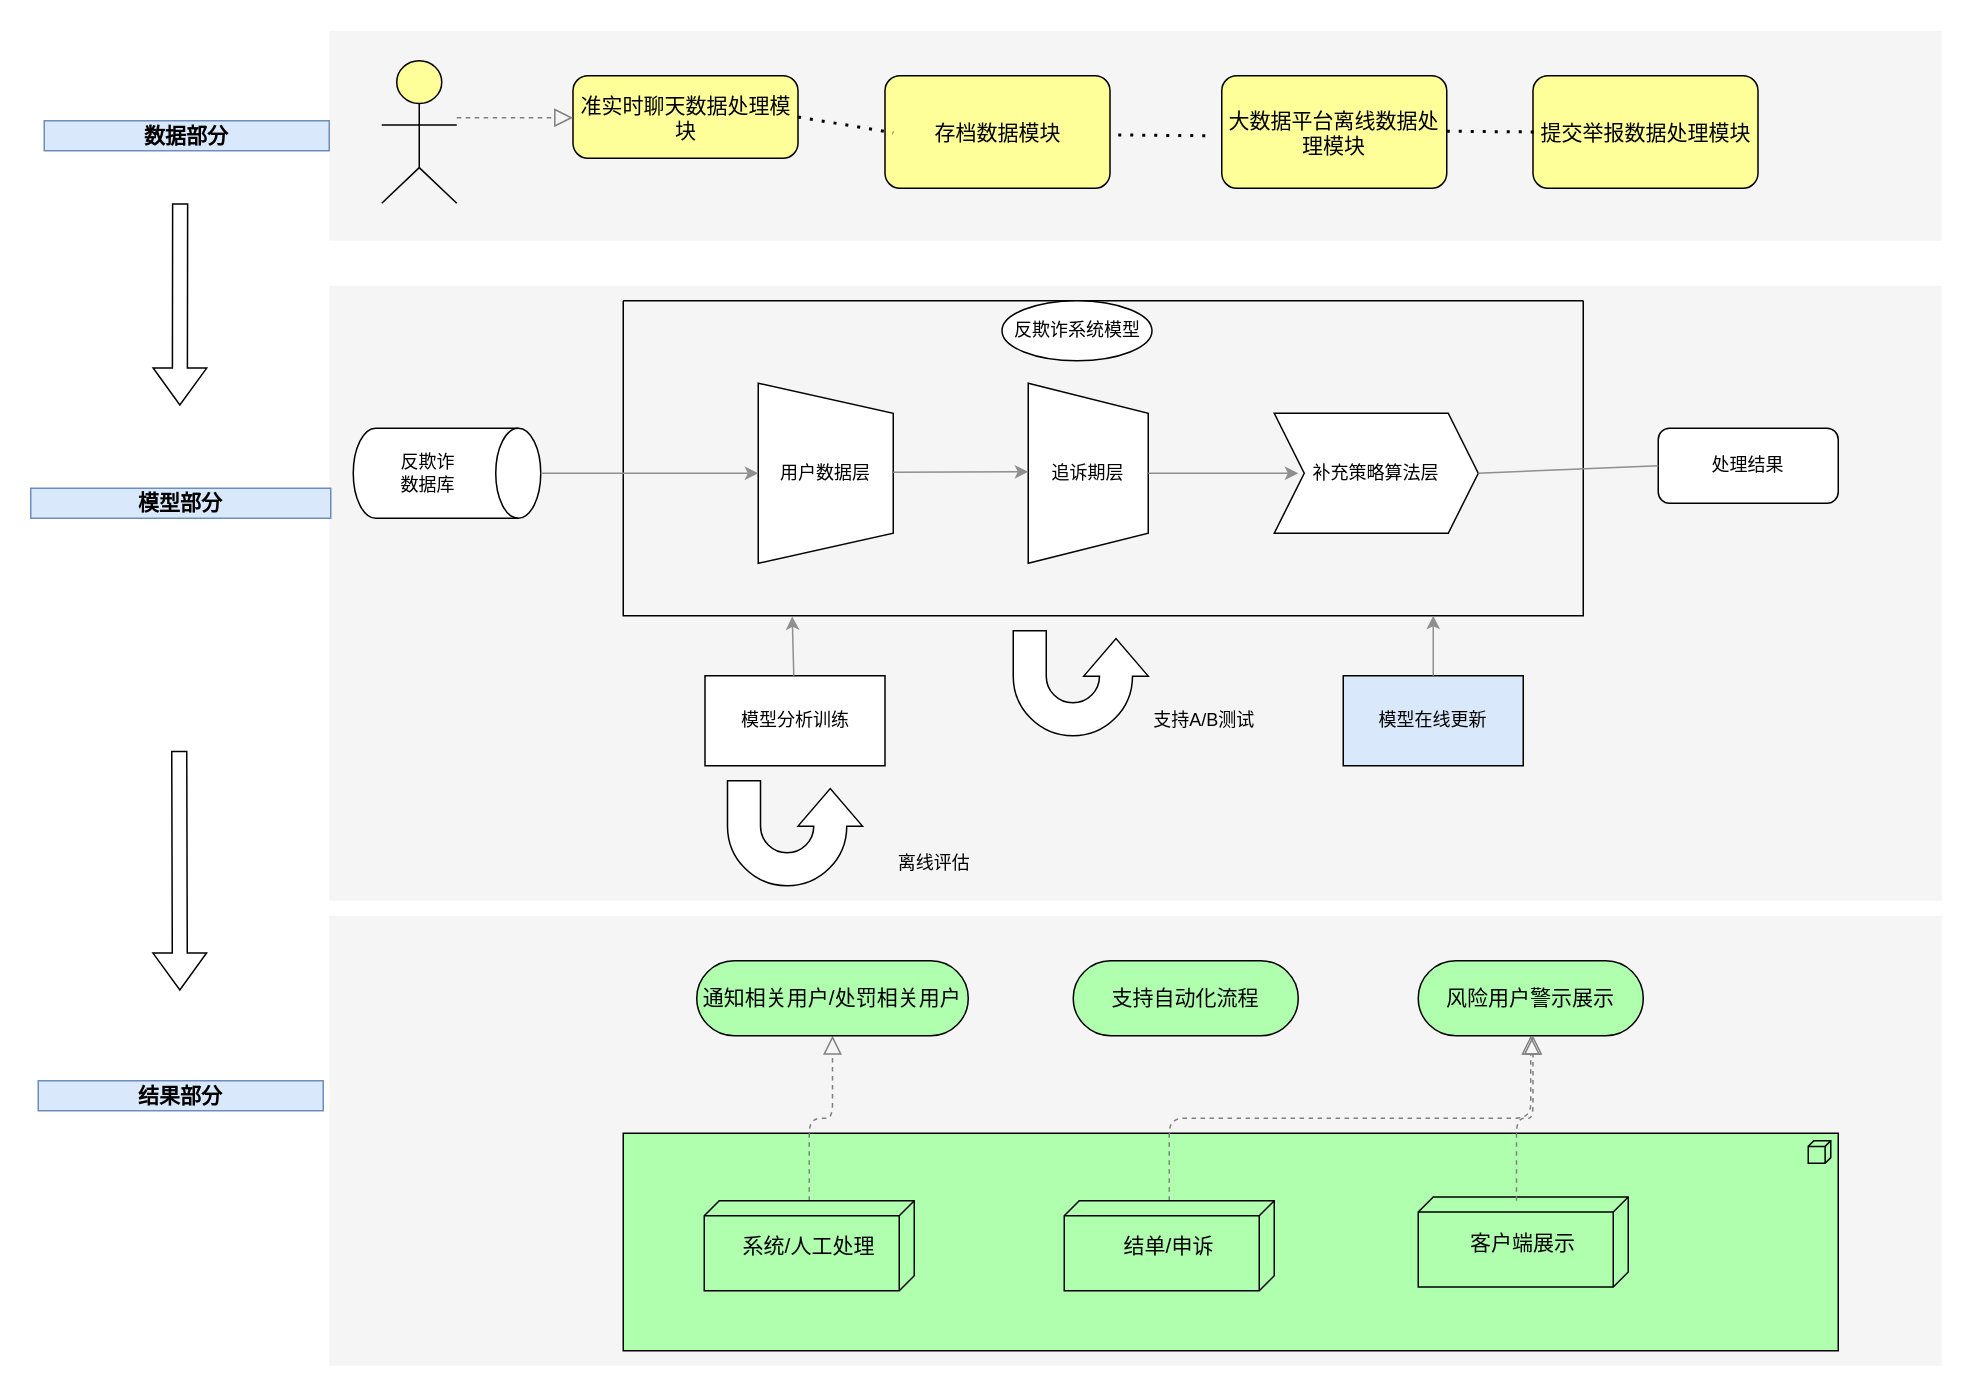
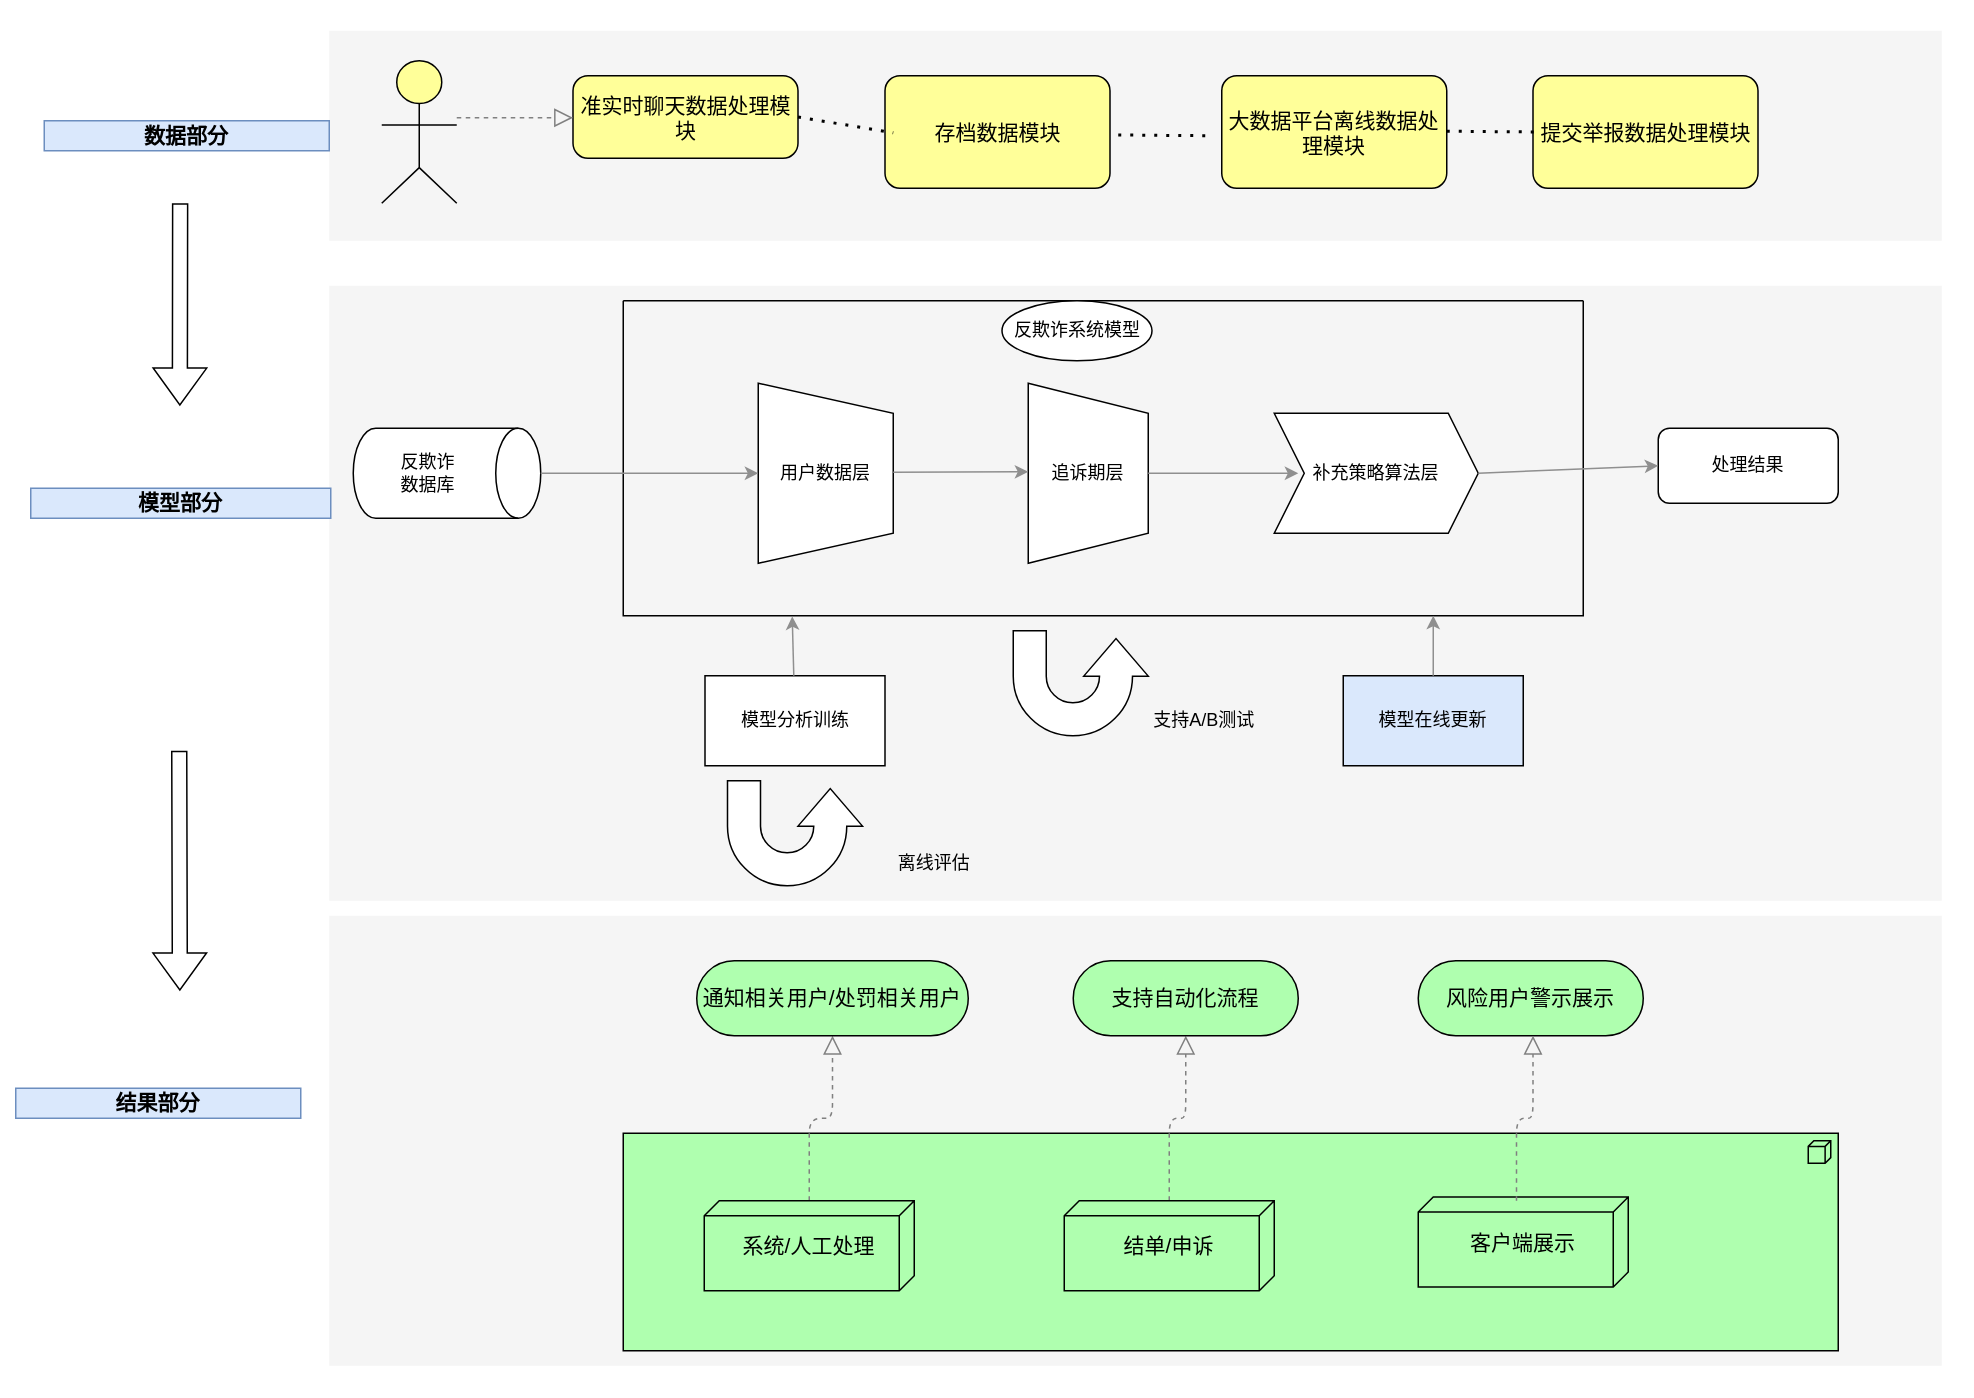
- <mxCell id="35" value="" style="endArrow=none;html=1;rounded=0;exitX=1;exitY=0.5;exitDx=0;exitDy=0;strokeColor=#8F8F8F;entryX=0;entryY=0.5;entryDx=0;entryDy=0;" edge="1" parent="1" source="32" target="31"><mxGeometry width="50" height="50" relative="1" as="geometry"><mxPoint x="965" y="314.41" as="sourcePoint" /><mxPoint x="1095" y="314" as="targetPoint" /></mxGeometry></mxCell>
+ <mxCell id="35" value="" style="endArrow=classic;html=1;rounded=0;exitX=1;exitY=0.5;exitDx=0;exitDy=0;strokeColor=#8F8F8F;entryX=0;entryY=0.5;entryDx=0;entryDy=0;" edge="1" parent="1" source="32" target="31"><mxGeometry width="50" height="50" relative="1" as="geometry"><mxPoint x="965" y="314.41" as="sourcePoint" /><mxPoint x="1095" y="314" as="targetPoint" /></mxGeometry></mxCell>
- <mxCell id="16" value="结果部分" style="text;html=1;strokeColor=#6c8ebf;fillColor=#dae8fc;align=center;verticalAlign=middle;whiteSpace=wrap;fontSize=14;fontStyle=1" parent="1" vertex="1"><mxGeometry y="720" width="190" height="20" as="geometry" x="25" /></mxCell>
+ <mxCell id="16" value="结果部分" style="text;html=1;strokeColor=#6c8ebf;fillColor=#dae8fc;align=center;verticalAlign=middle;whiteSpace=wrap;fontSize=14;fontStyle=1" parent="1" vertex="1"><mxGeometry x="10" y="725" width="190" height="20" as="geometry" /></mxCell>
- <mxCell id="8" style="edgeStyle=elbowEdgeStyle;rounded=1;elbow=vertical;html=1;startSize=10;endArrow=block;endFill=0;endSize=10;jettySize=auto;orthogonalLoop=1;strokeColor=#808080;fontSize=14;dashed=1;" parent="1" source="9" target="46" edge="1"><mxGeometry relative="1" as="geometry" /></mxCell>
+ <mxCell id="8" style="edgeStyle=elbowEdgeStyle;rounded=1;elbow=vertical;html=1;startSize=10;endArrow=block;endFill=0;endSize=10;jettySize=auto;orthogonalLoop=1;strokeColor=#808080;fontSize=14;dashed=1;" parent="1" source="9" target="11" edge="1"><mxGeometry relative="1" as="geometry" /></mxCell>
